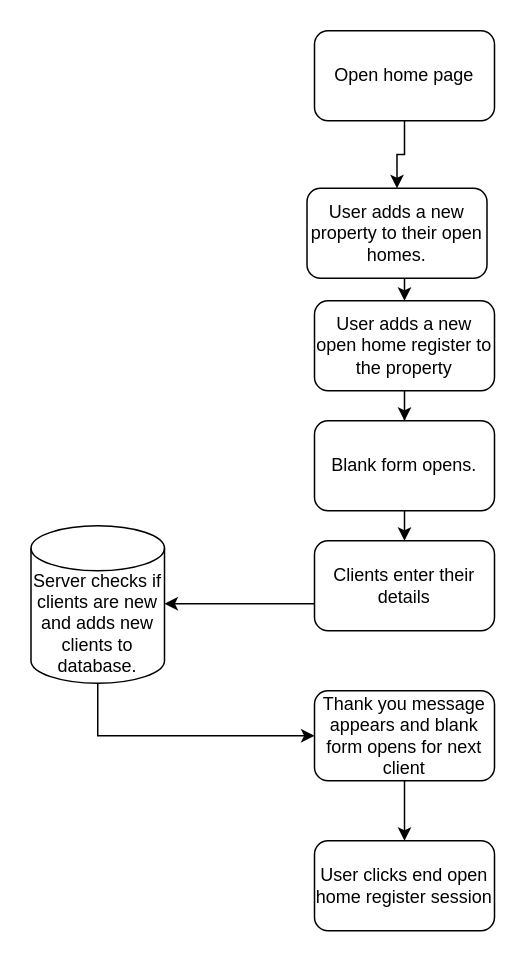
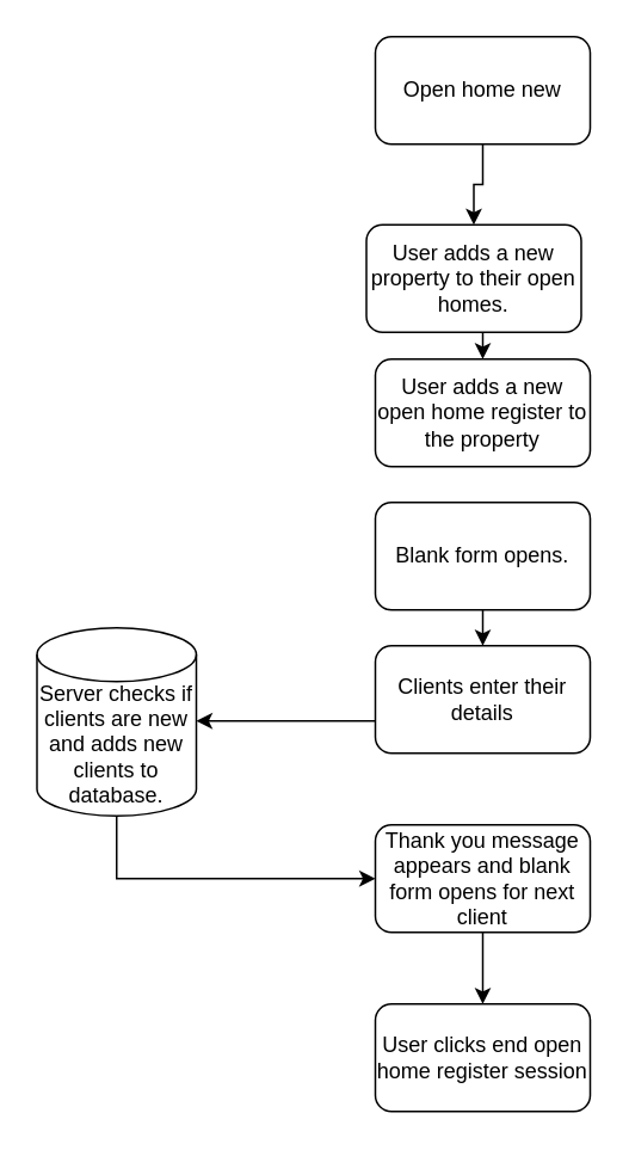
- <mxCell id="3" value="Open home page" style="rounded=1;whiteSpace=wrap;html=1;" parent="1" vertex="1"><mxGeometry x="209" y="20" width="120" height="60" as="geometry" /></mxCell>
+ <mxCell id="3" value="Open home new" style="rounded=1;whiteSpace=wrap;html=1;" parent="1" vertex="1"><mxGeometry x="209" y="20" width="120" height="60" as="geometry" /></mxCell>
- <mxCell id="6" value="" style="edgeStyle=orthogonalEdgeStyle;rounded=0;orthogonalLoop=1;jettySize=auto;html=1;" parent="1" source="7" target="12" edge="1"><mxGeometry relative="1" as="geometry" /></mxCell>
